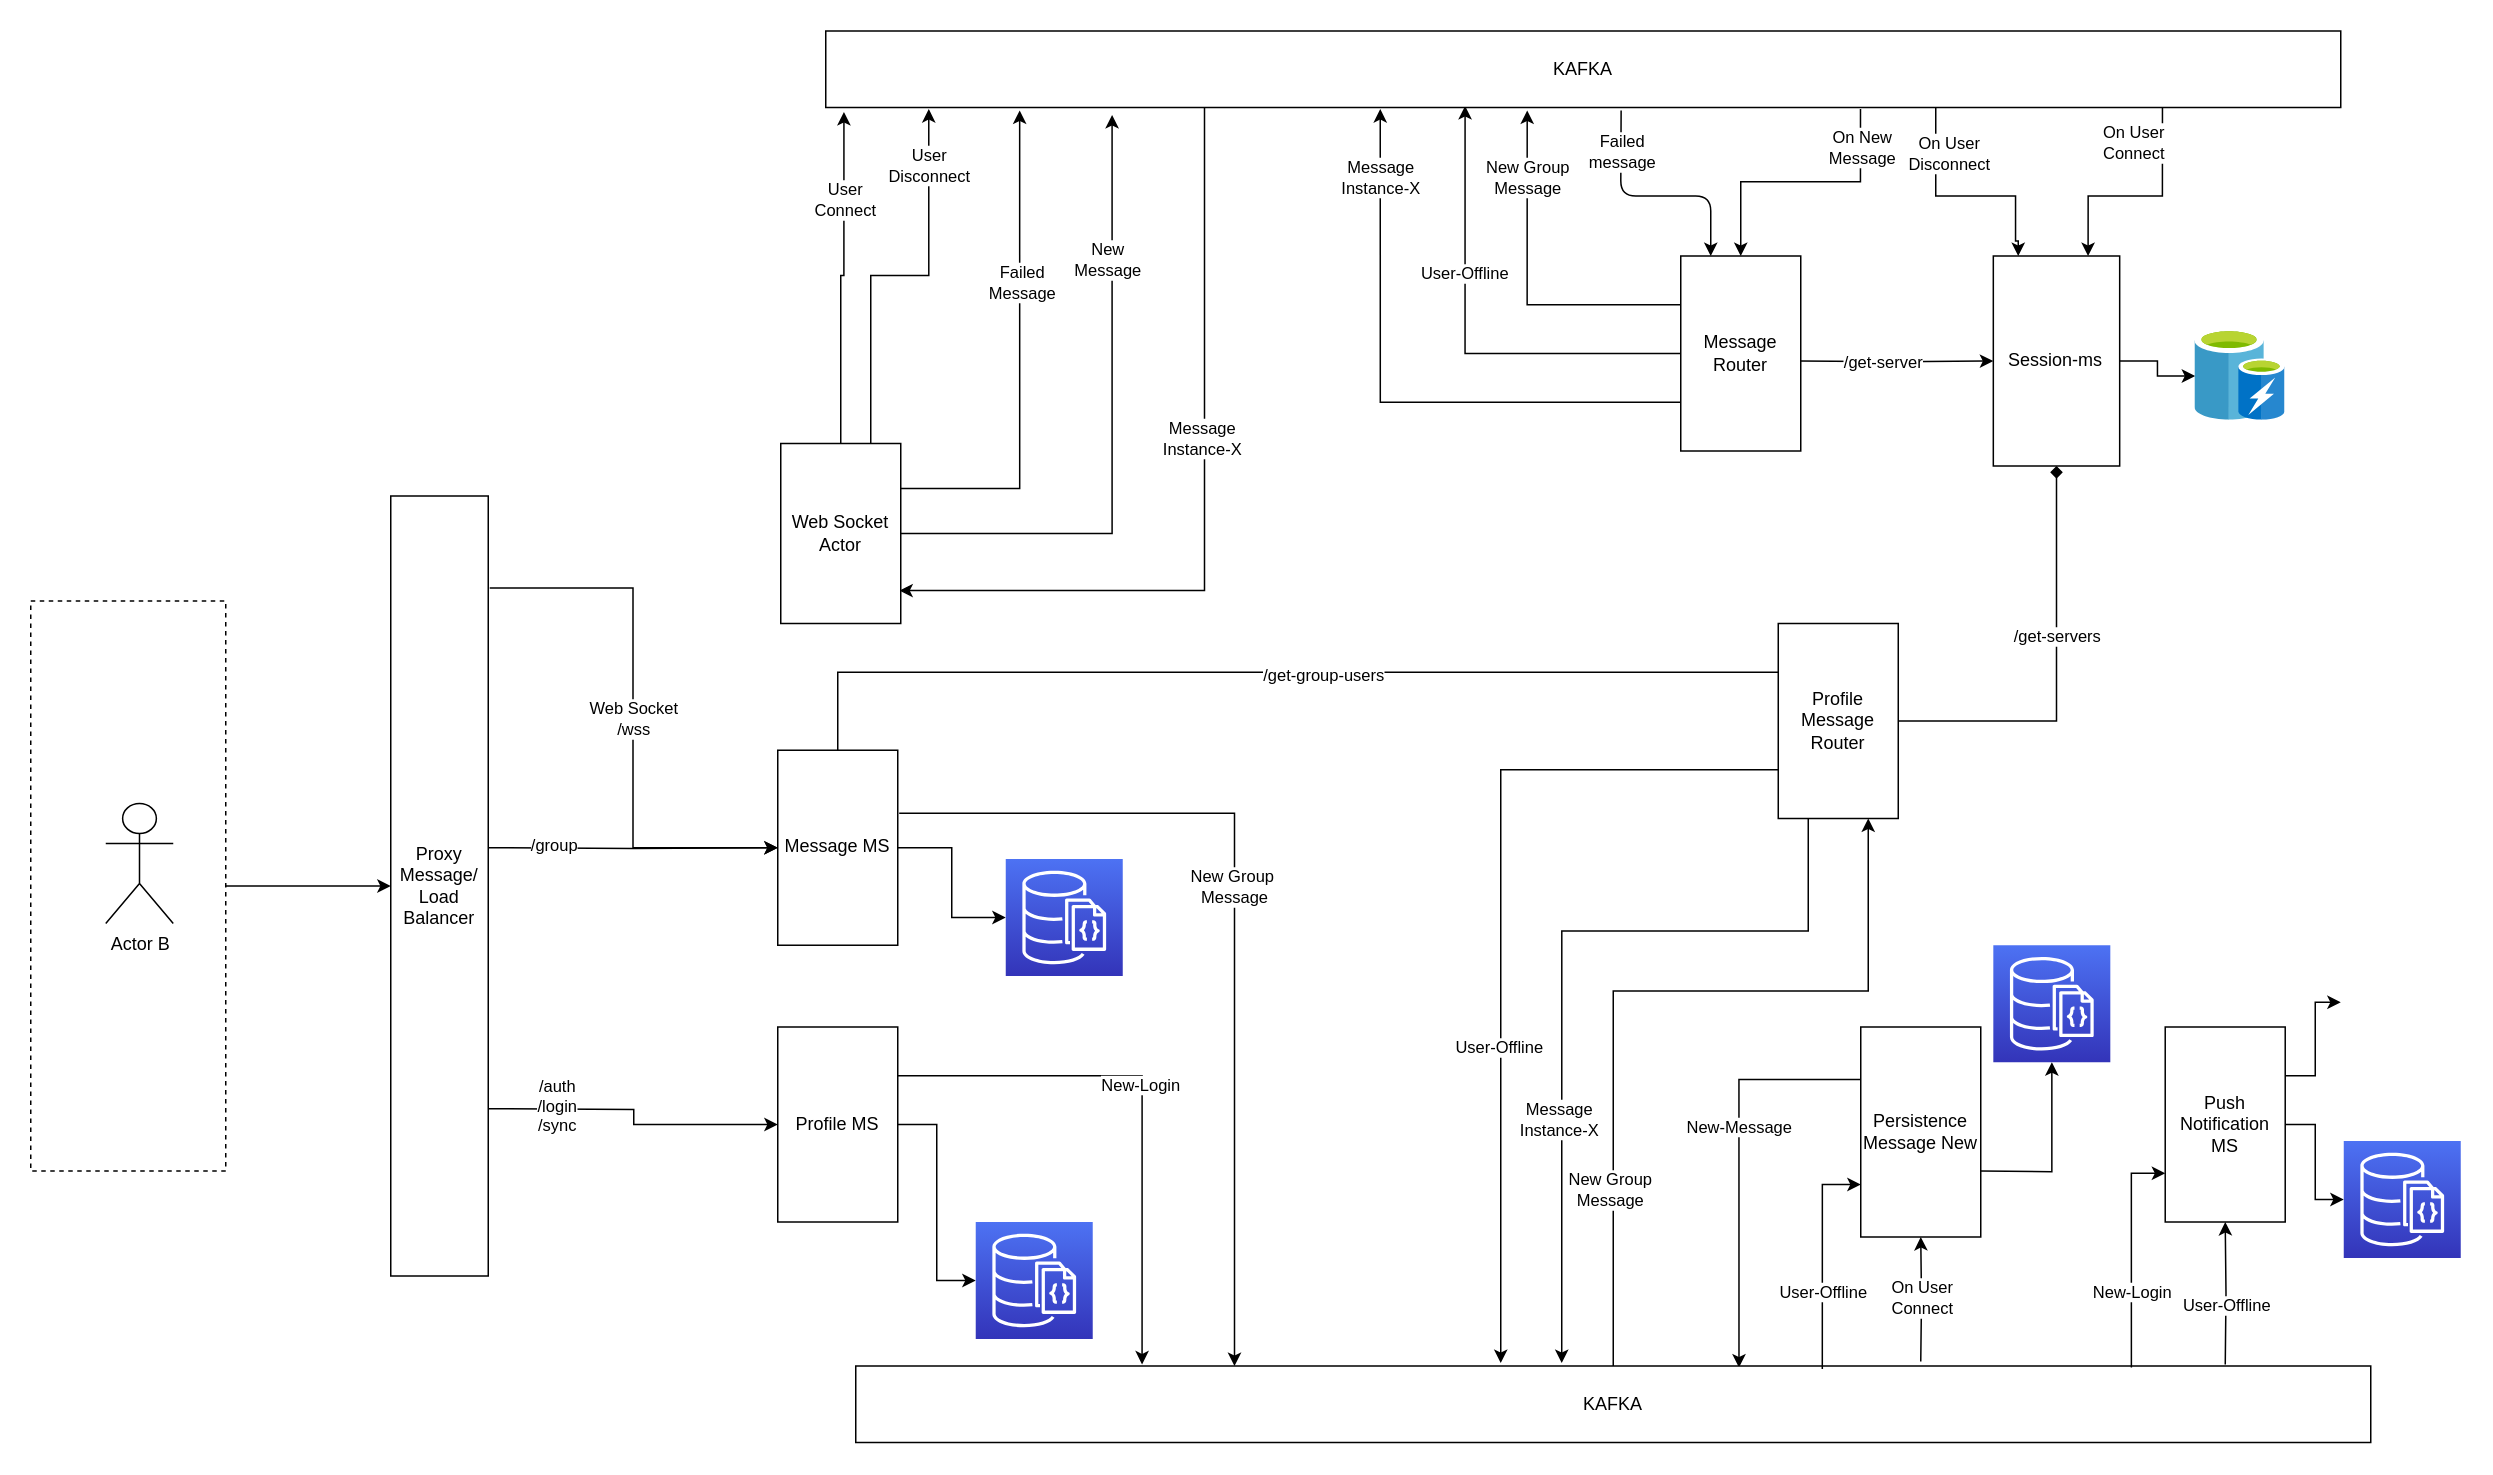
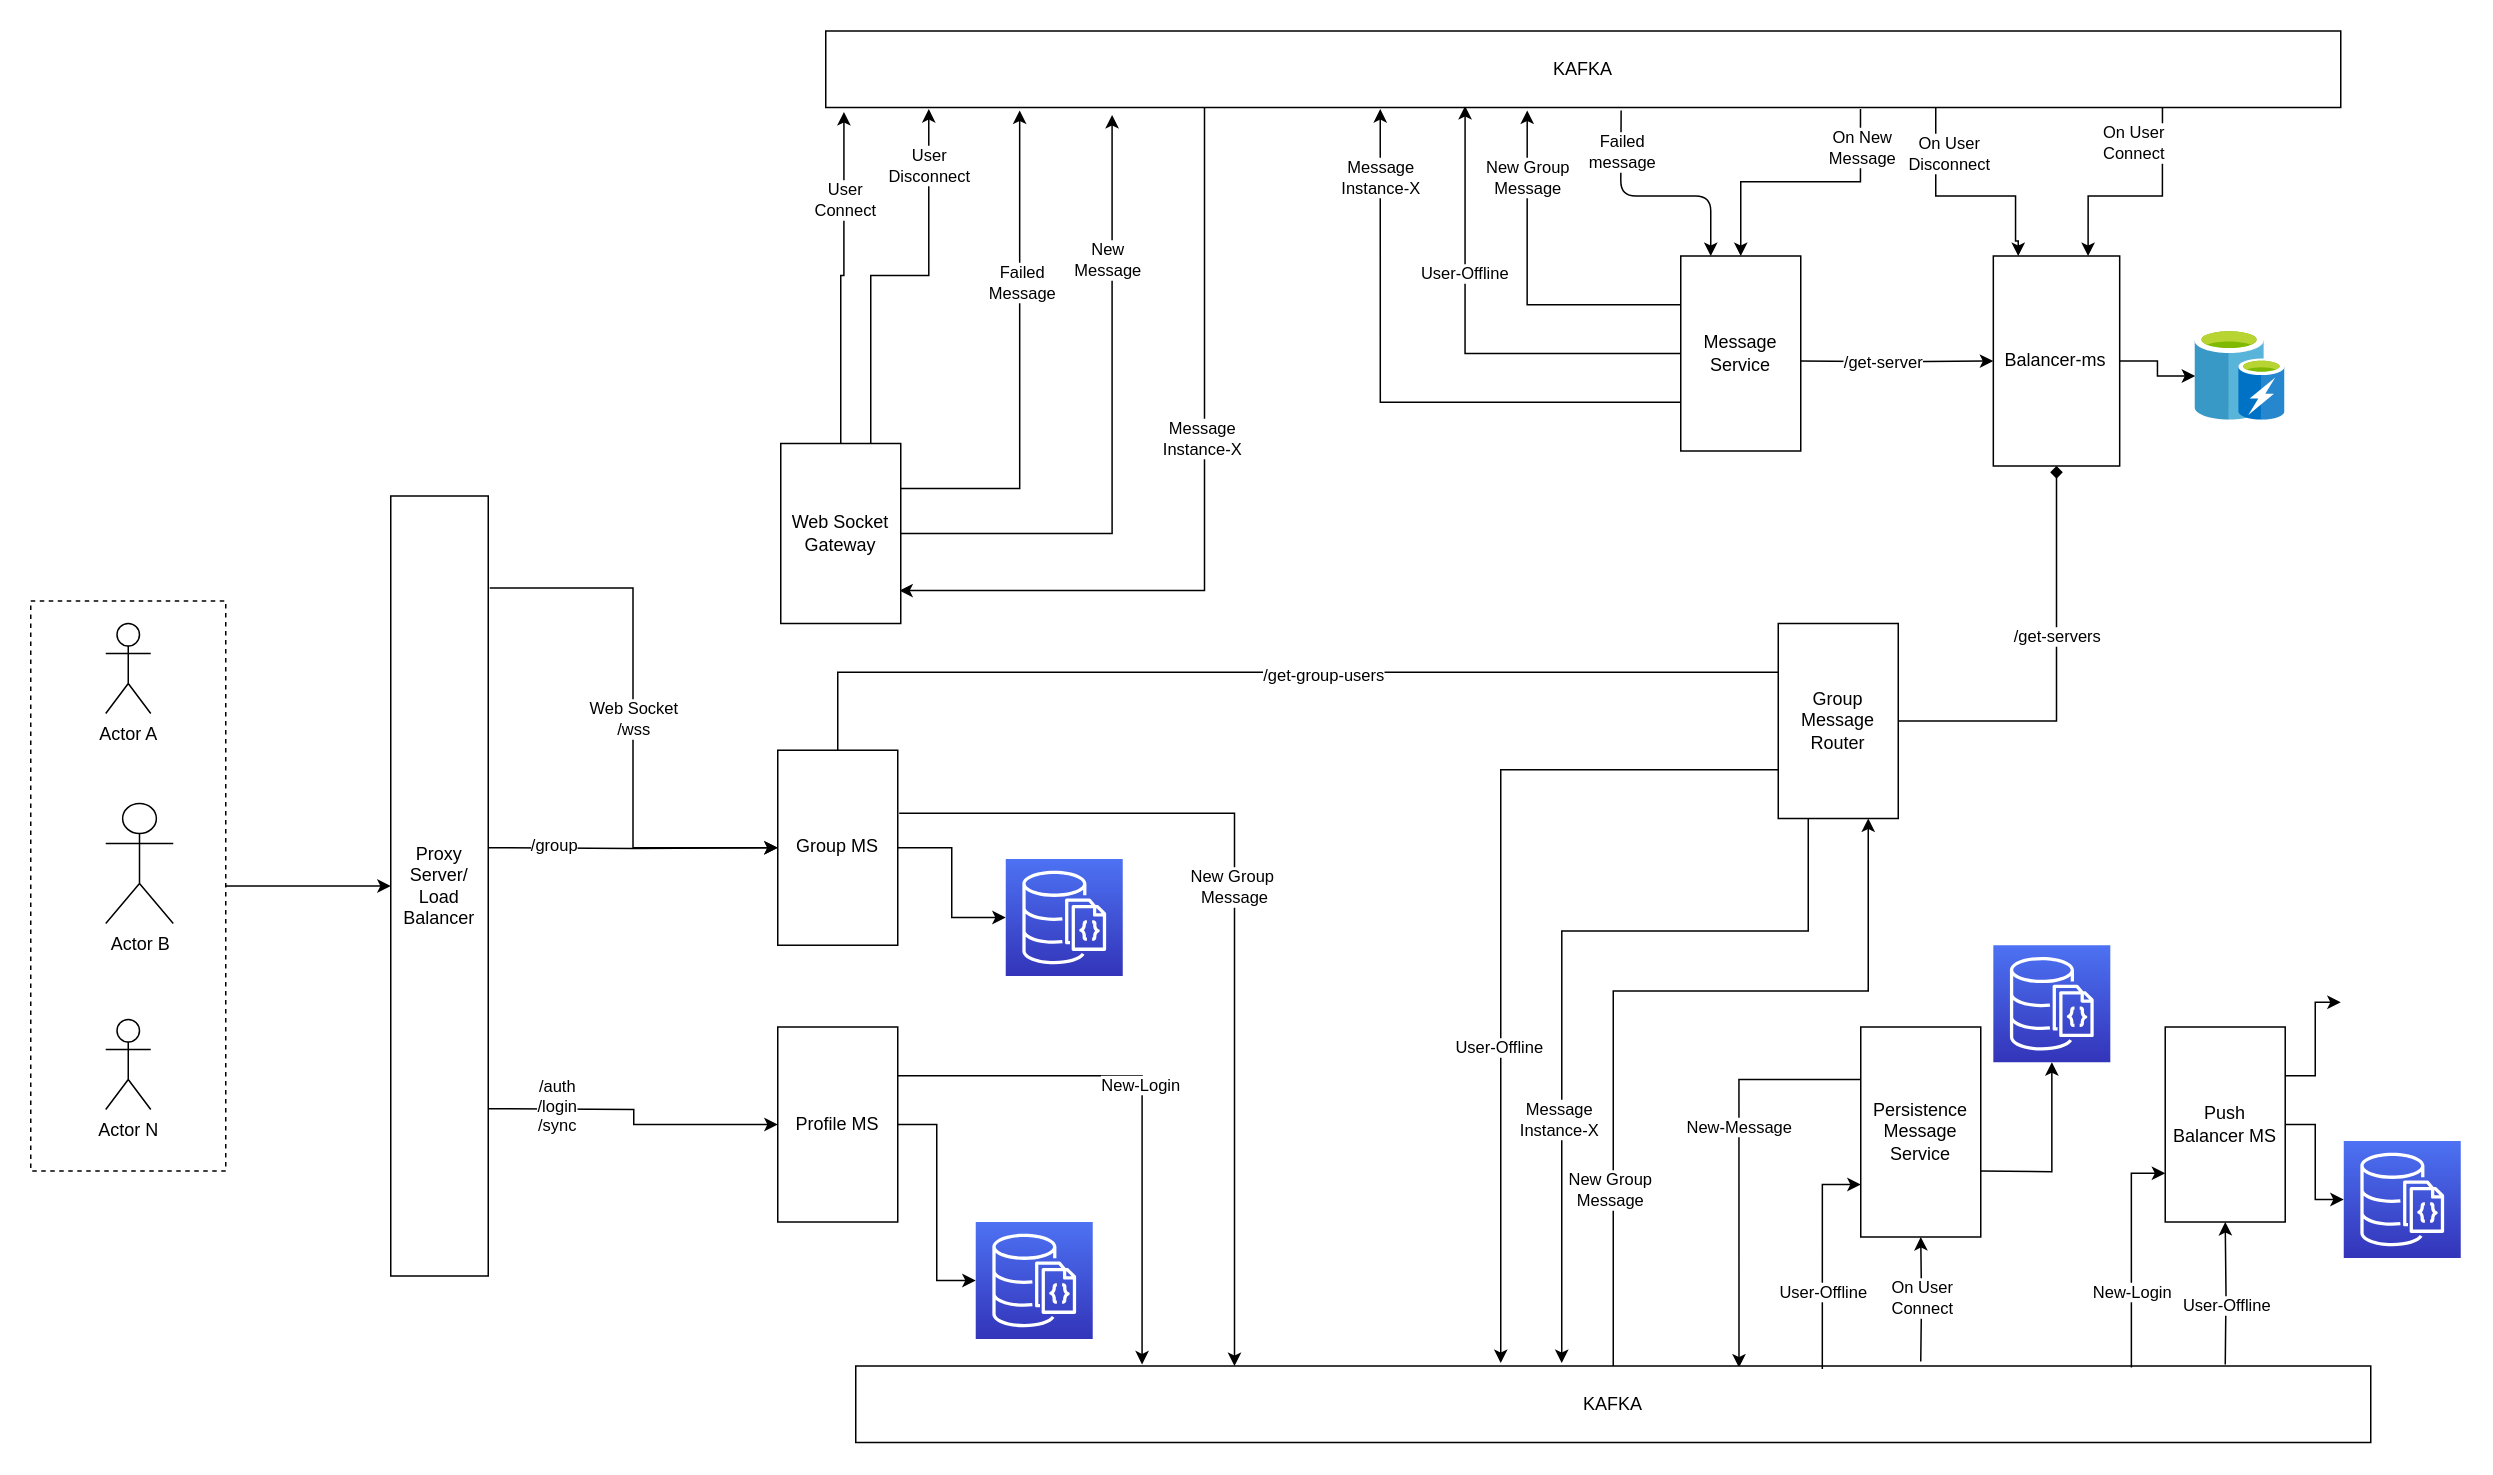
- <mxCell id="23" value="Message Router" style="rounded=0;whiteSpace=wrap;html=1;fillColor=#ffffff;" parent="1" vertex="1"><mxGeometry x="1120" y="170" width="80" height="130" as="geometry" /></mxCell>
+ <mxCell id="23" value="Message Service" style="rounded=0;whiteSpace=wrap;html=1;fillColor=#ffffff;" parent="1" vertex="1"><mxGeometry x="1120" y="170" width="80" height="130" as="geometry" /></mxCell>
- <mxCell id="13" value="Session-ms" style="rounded=0;whiteSpace=wrap;html=1;" parent="1" vertex="1"><mxGeometry x="1328.38" y="170" width="84.24" height="140" as="geometry" /></mxCell>
+ <mxCell id="13" value="Balancer-ms" style="rounded=0;whiteSpace=wrap;html=1;" parent="1" vertex="1"><mxGeometry x="1328.38" y="170" width="84.24" height="140" as="geometry" /></mxCell>
- <mxCell id="44" value="Web Socket Actor" style="rounded=0;whiteSpace=wrap;html=1;" vertex="1" parent="1"><mxGeometry x="520" y="295" width="80" height="120" as="geometry" /></mxCell>
+ <mxCell id="44" value="Web Socket Gateway" style="rounded=0;whiteSpace=wrap;html=1;" vertex="1" parent="1"><mxGeometry x="520" y="295" width="80" height="120" as="geometry" /></mxCell>
+ <mxCell id="32" value="Actor A" style="shape=umlActor;verticalLabelPosition=bottom;labelBackgroundColor=#ffffff;verticalAlign=top;html=1;outlineConnect=0;fillColor=#ffffff;" parent="1" vertex="1"><mxGeometry x="70" y="415" width="30" height="60" as="geometry" /></mxCell>
- <mxCell id="75" value="Profile Message Router" style="rounded=0;whiteSpace=wrap;html=1;fillColor=#ffffff;" vertex="1" parent="1"><mxGeometry x="1185.005" y="415" width="80" height="130" as="geometry" /></mxCell>
+ <mxCell id="75" value="Group Message Router" style="rounded=0;whiteSpace=wrap;html=1;fillColor=#ffffff;" vertex="1" parent="1"><mxGeometry x="1185.005" y="415" width="80" height="130" as="geometry" /></mxCell>
- <mxCell id="48" value="Message MS" style="rounded=0;whiteSpace=wrap;html=1;fillColor=#ffffff;" vertex="1" parent="1"><mxGeometry x="518.005" y="499.49" width="80" height="130" as="geometry" /></mxCell>
+ <mxCell id="48" value="Group MS" style="rounded=0;whiteSpace=wrap;html=1;fillColor=#ffffff;" vertex="1" parent="1"><mxGeometry x="518.005" y="499.49" width="80" height="130" as="geometry" /></mxCell>
- <mxCell id="28" value="Proxy Message/&lt;br&gt;Load Balancer" style="rounded=0;whiteSpace=wrap;html=1;fillColor=#ffffff;" parent="1" vertex="1"><mxGeometry x="260" y="330" width="65" height="520" as="geometry" /></mxCell>
+ <mxCell id="28" value="Proxy Server/&lt;br&gt;Load Balancer" style="rounded=0;whiteSpace=wrap;html=1;fillColor=#ffffff;" parent="1" vertex="1"><mxGeometry x="260" y="330" width="65" height="520" as="geometry" /></mxCell>
+ <mxCell id="33" value="Actor N" style="shape=umlActor;verticalLabelPosition=bottom;labelBackgroundColor=#ffffff;verticalAlign=top;html=1;outlineConnect=0;fillColor=#ffffff;" parent="1" vertex="1"><mxGeometry x="70" y="679" width="30" height="60" as="geometry" /></mxCell>
- <mxCell id="58" value="Push Notification MS" style="rounded=0;whiteSpace=wrap;html=1;fillColor=#ffffff;" vertex="1" parent="1"><mxGeometry x="1442.985" y="684" width="80" height="130" as="geometry" /></mxCell>
+ <mxCell id="58" value="Push Balancer MS" style="rounded=0;whiteSpace=wrap;html=1;fillColor=#ffffff;" vertex="1" parent="1"><mxGeometry x="1442.985" y="684" width="80" height="130" as="geometry" /></mxCell>
- <mxCell id="26" value="Persistence Message New" style="rounded=0;whiteSpace=wrap;html=1;fillColor=#ffffff;" parent="1" vertex="1"><mxGeometry x="1240" y="684" width="80" height="140" as="geometry" /></mxCell>
+ <mxCell id="26" value="Persistence Message Service" style="rounded=0;whiteSpace=wrap;html=1;fillColor=#ffffff;" parent="1" vertex="1"><mxGeometry x="1240" y="684" width="80" height="140" as="geometry" /></mxCell>
